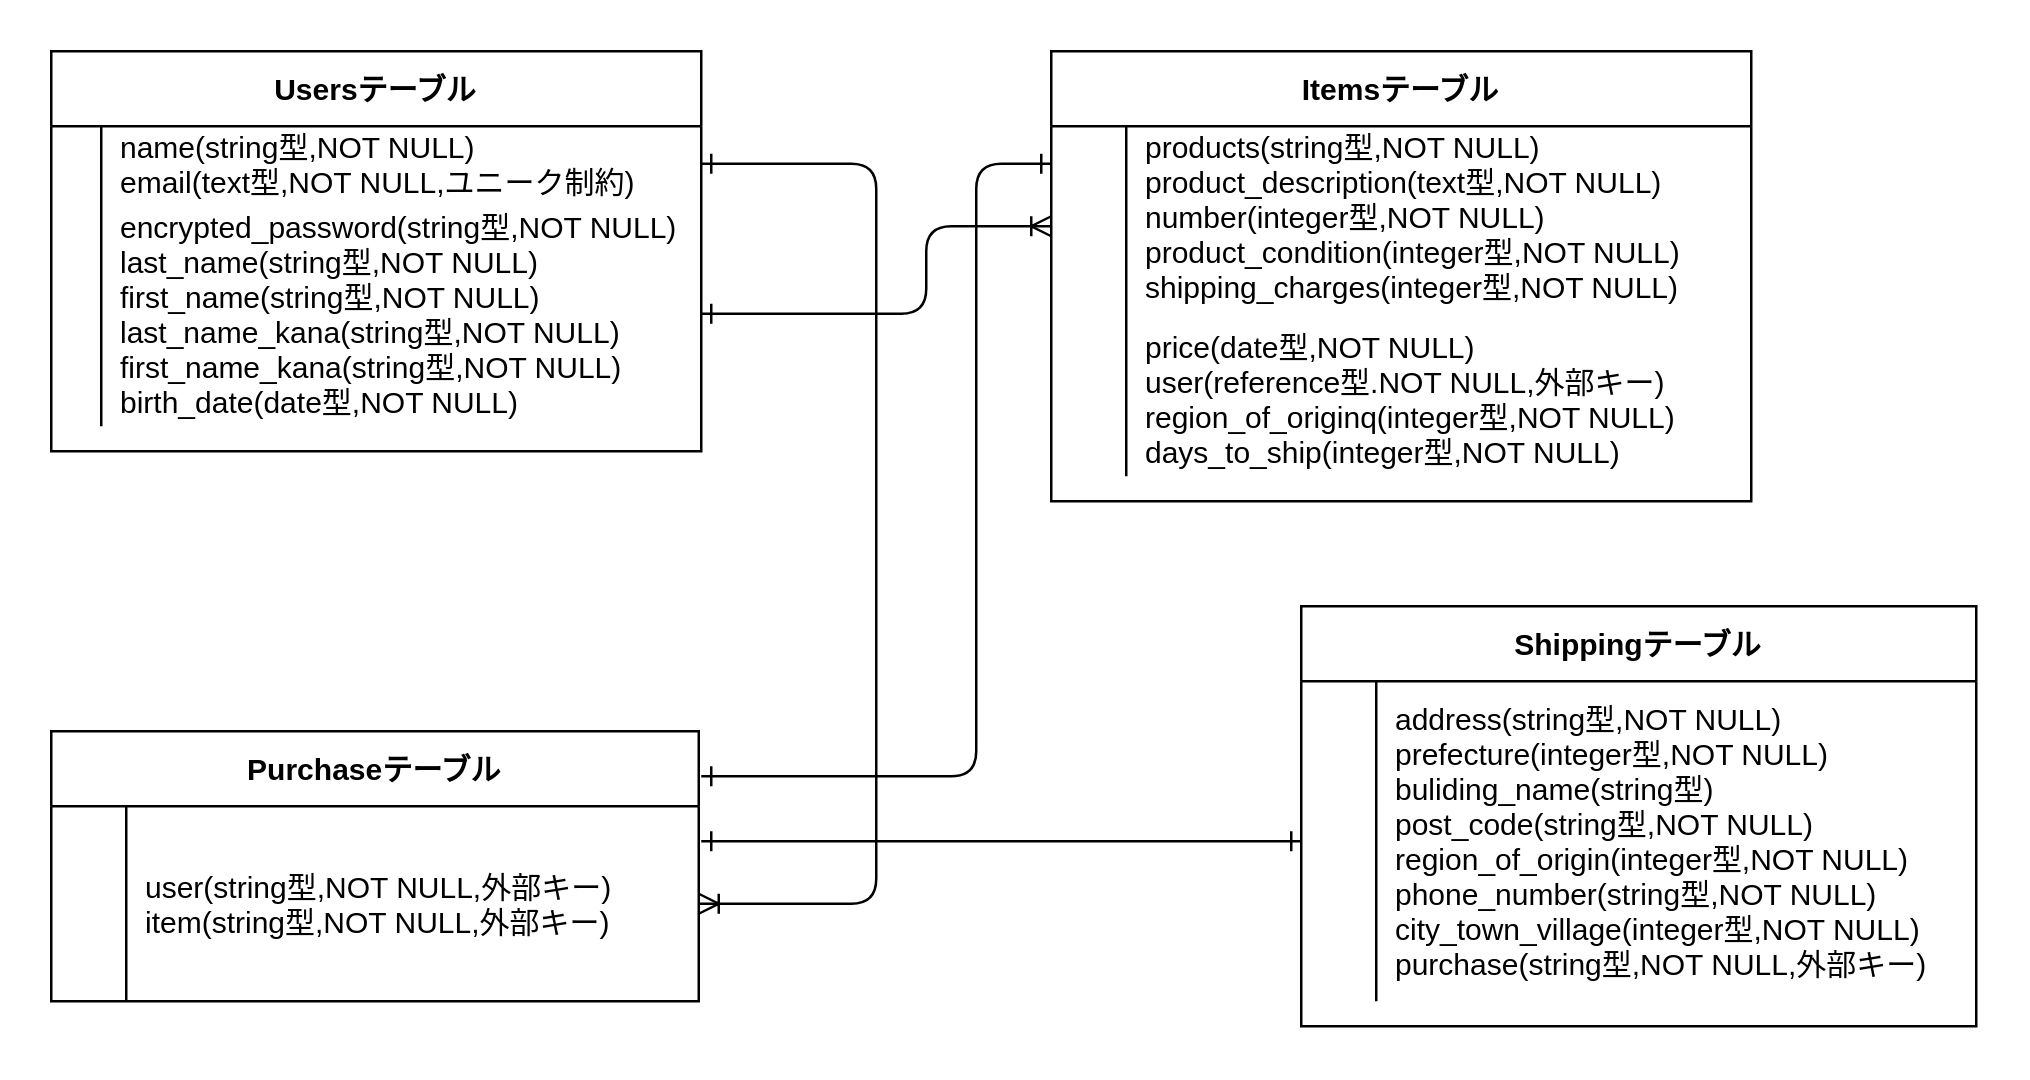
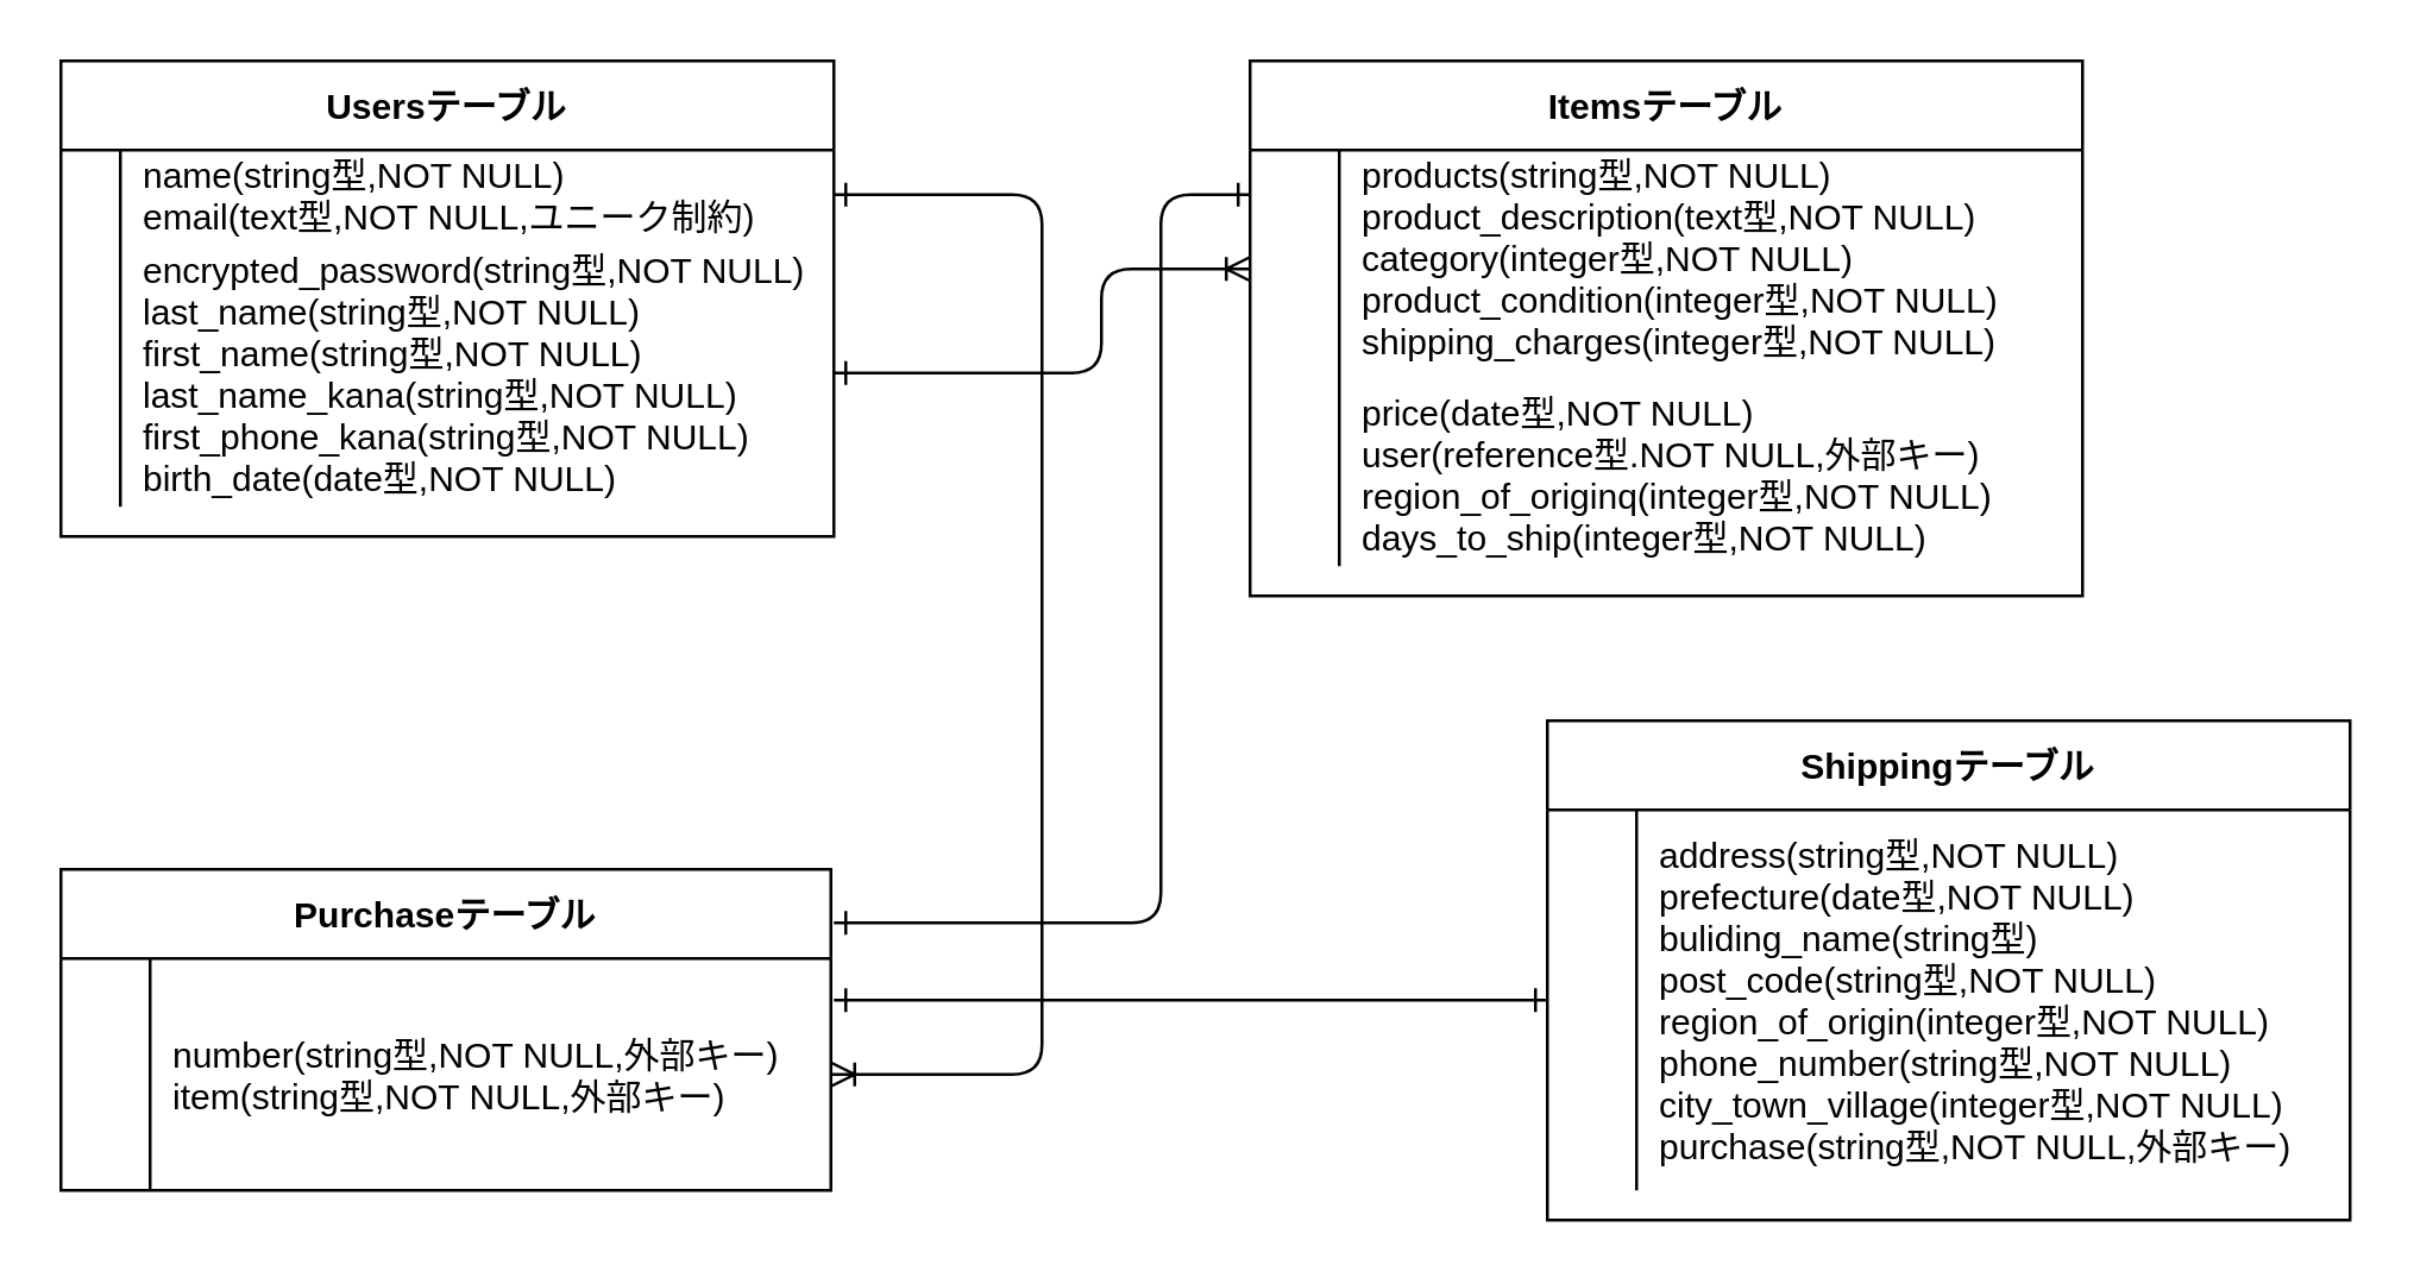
- <mxCell id="13" value="products(string型,NOT NULL)&#10;product_description(text型,NOT NULL)&#10;number(integer型,NOT NULL)&#10;product_condition(integer型,NOT NULL)&#10;shipping_charges(integer型,NOT NULL)&#10;" style="shape=partialRectangle;connectable=0;fillColor=none;top=0;left=0;bottom=0;right=0;align=left;spacingLeft=6;overflow=hidden;" vertex="1" parent="11"><mxGeometry x="30" width="250" height="80" as="geometry"><mxRectangle width="250" height="80" as="alternateBounds" /></mxGeometry></mxCell>
+ <mxCell id="13" value="products(string型,NOT NULL)&#10;product_description(text型,NOT NULL)&#10;category(integer型,NOT NULL)&#10;product_condition(integer型,NOT NULL)&#10;shipping_charges(integer型,NOT NULL)&#10;" style="shape=partialRectangle;connectable=0;fillColor=none;top=0;left=0;bottom=0;right=0;align=left;spacingLeft=6;overflow=hidden;" vertex="1" parent="11"><mxGeometry x="30" width="250" height="80" as="geometry"><mxRectangle width="250" height="80" as="alternateBounds" /></mxGeometry></mxCell>
- <mxCell id="8" value="encrypted_password(string型,NOT NULL)&#10;last_name(string型,NOT NULL)&#10;first_name(string型,NOT NULL)&#10;last_name_kana(string型,NOT NULL)&#10;first_name_kana(string型,NOT NULL)&#10;birth_date(date型,NOT NULL)" style="shape=partialRectangle;connectable=0;fillColor=none;top=0;left=0;bottom=0;right=0;align=left;spacingLeft=6;overflow=hidden;" vertex="1" parent="6"><mxGeometry x="20" width="240" height="90" as="geometry"><mxRectangle width="240" height="90" as="alternateBounds" /></mxGeometry></mxCell>
+ <mxCell id="8" value="encrypted_password(string型,NOT NULL)&#10;last_name(string型,NOT NULL)&#10;first_name(string型,NOT NULL)&#10;last_name_kana(string型,NOT NULL)&#10;first_phone_kana(string型,NOT NULL)&#10;birth_date(date型,NOT NULL)" style="shape=partialRectangle;connectable=0;fillColor=none;top=0;left=0;bottom=0;right=0;align=left;spacingLeft=6;overflow=hidden;" vertex="1" parent="6"><mxGeometry x="20" width="240" height="90" as="geometry"><mxRectangle width="240" height="90" as="alternateBounds" /></mxGeometry></mxCell>
- <mxCell id="25" value="address(string型,NOT NULL)&#10;prefecture(integer型,NOT NULL)&#10;buliding_name(string型)&#10;post_code(string型,NOT NULL)&#10;region_of_origin(integer型,NOT NULL)&#10;phone_number(string型,NOT NULL)&#10;city_town_village(integer型,NOT NULL)&#10;purchase(string型,NOT NULL,外部キー)" style="shape=partialRectangle;connectable=0;fillColor=none;top=0;left=0;bottom=0;right=0;align=left;spacingLeft=6;overflow=hidden;" vertex="1" parent="23"><mxGeometry x="30" width="240" height="128" as="geometry"><mxRectangle width="240" height="128" as="alternateBounds" /></mxGeometry></mxCell>
+ <mxCell id="25" value="address(string型,NOT NULL)&#10;prefecture(date型,NOT NULL)&#10;buliding_name(string型)&#10;post_code(string型,NOT NULL)&#10;region_of_origin(integer型,NOT NULL)&#10;phone_number(string型,NOT NULL)&#10;city_town_village(integer型,NOT NULL)&#10;purchase(string型,NOT NULL,外部キー)" style="shape=partialRectangle;connectable=0;fillColor=none;top=0;left=0;bottom=0;right=0;align=left;spacingLeft=6;overflow=hidden;" vertex="1" parent="23"><mxGeometry x="30" width="240" height="128" as="geometry"><mxRectangle width="240" height="128" as="alternateBounds" /></mxGeometry></mxCell>
- <mxCell id="21" value="user(string型,NOT NULL,外部キー)&#10;item(string型,NOT NULL,外部キー)" style="shape=partialRectangle;connectable=0;fillColor=none;top=0;left=0;bottom=0;right=0;align=left;spacingLeft=6;overflow=hidden;" vertex="1" parent="19"><mxGeometry x="30" width="229" height="78" as="geometry"><mxRectangle width="229" height="78" as="alternateBounds" /></mxGeometry></mxCell>
+ <mxCell id="21" value="number(string型,NOT NULL,外部キー)&#10;item(string型,NOT NULL,外部キー)" style="shape=partialRectangle;connectable=0;fillColor=none;top=0;left=0;bottom=0;right=0;align=left;spacingLeft=6;overflow=hidden;" vertex="1" parent="19"><mxGeometry x="30" width="229" height="78" as="geometry"><mxRectangle width="229" height="78" as="alternateBounds" /></mxGeometry></mxCell>
